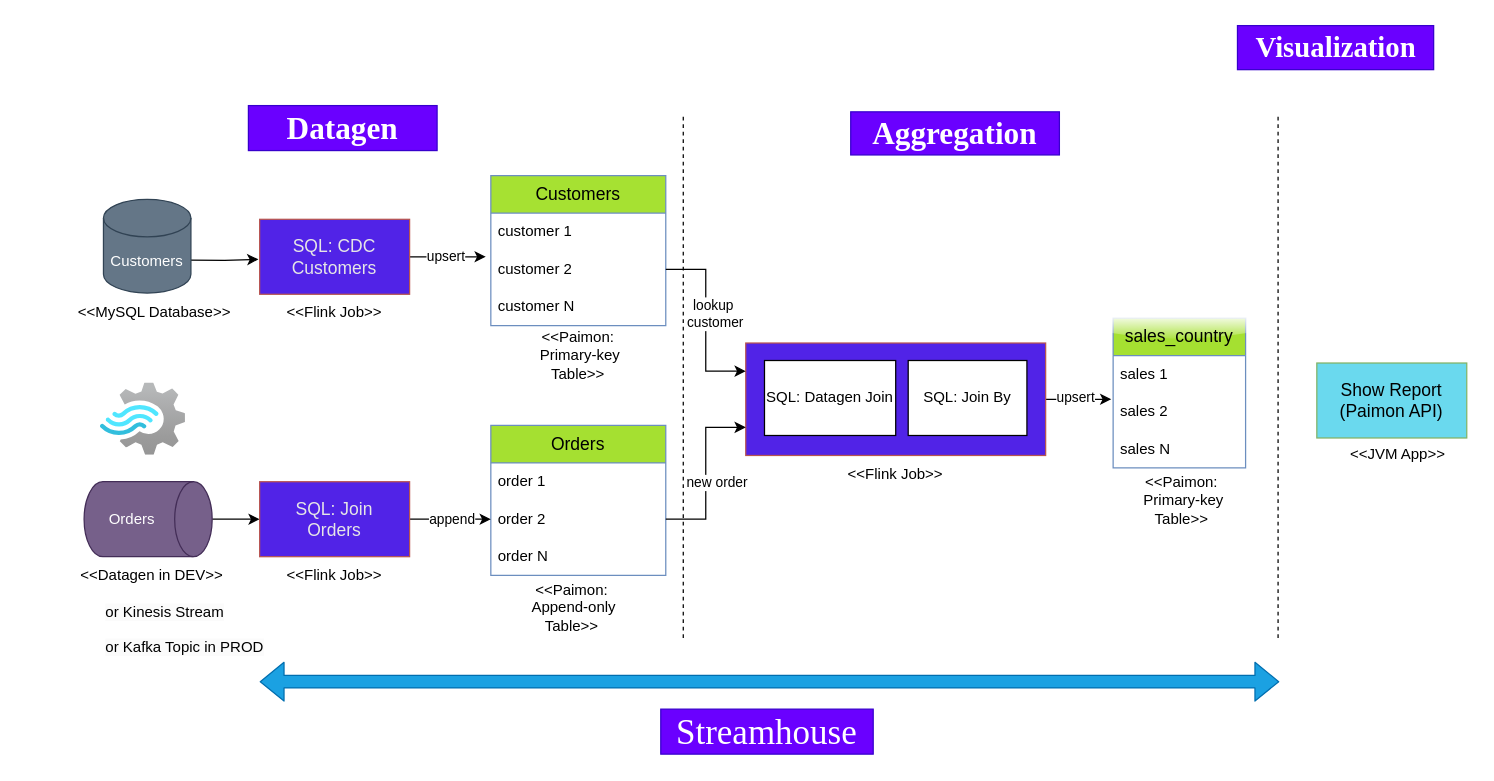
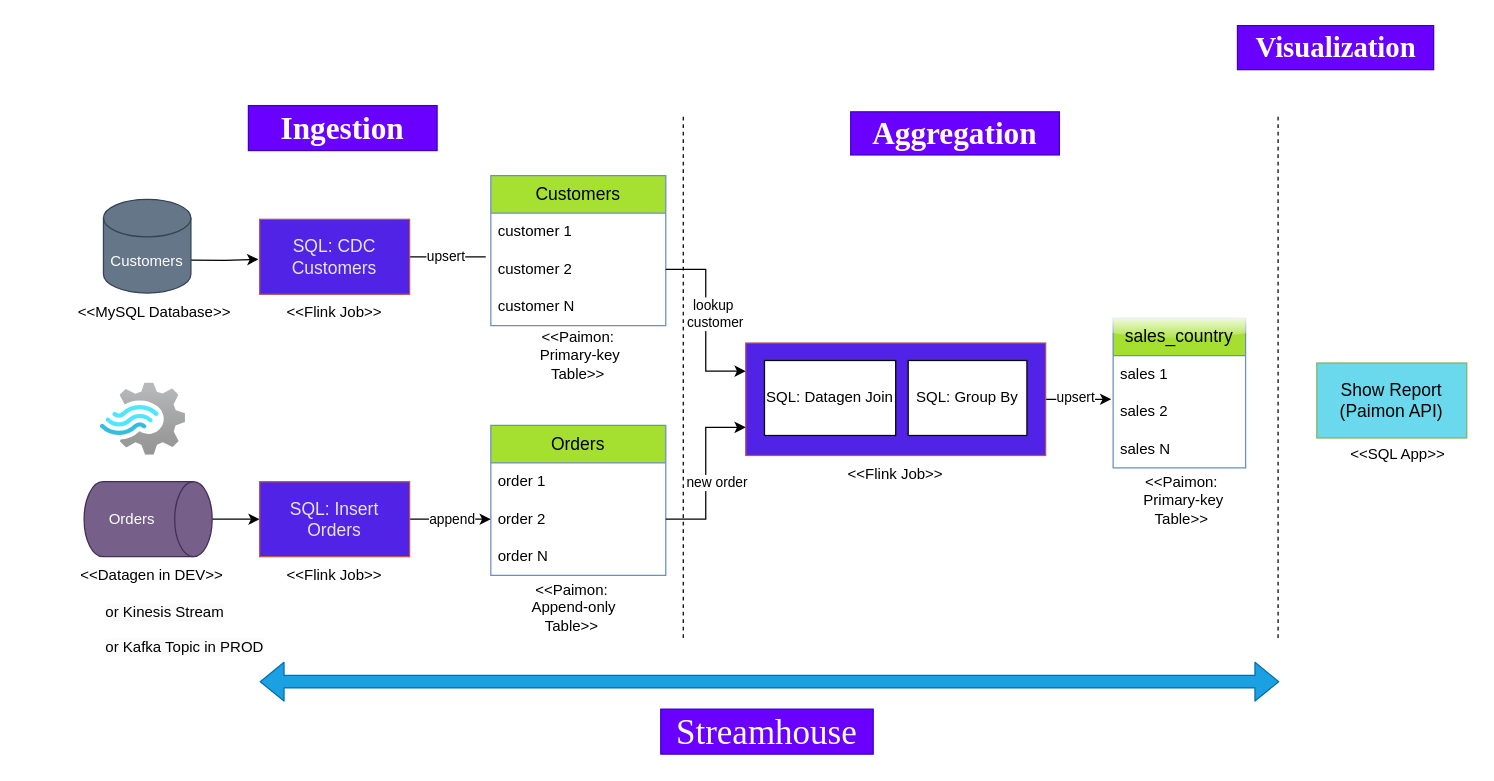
- <mxCell id="22" value="Datagen" style="text;html=1;strokeColor=#3700CC;fillColor=#6a00ff;align=center;verticalAlign=middle;whiteSpace=wrap;rounded=0;fontSize=25;fontStyle=1;fontFamily=Comic Sans MS;fontColor=#ffffff;" parent="1" vertex="1"><mxGeometry x="198" y="84" width="151" height="36" as="geometry" /></mxCell>
+ <mxCell id="22" value="Ingestion" style="text;html=1;strokeColor=#3700CC;fillColor=#6a00ff;align=center;verticalAlign=middle;whiteSpace=wrap;rounded=0;fontSize=25;fontStyle=1;fontFamily=Comic Sans MS;fontColor=#ffffff;" parent="1" vertex="1"><mxGeometry x="198" y="84" width="151" height="36" as="geometry" /></mxCell>
- <mxCell id="23" style="edgeStyle=orthogonalEdgeStyle;rounded=0;orthogonalLoop=1;jettySize=auto;html=1;entryX=-0.029;entryY=0.167;entryDx=0;entryDy=0;entryPerimeter=0;" parent="1" source="25" target="7" edge="1"><mxGeometry relative="1" as="geometry" /></mxCell>
+ <mxCell id="23" style="edgeStyle=orthogonalEdgeStyle;rounded=0;orthogonalLoop=1;jettySize=auto;html=1;entryX=-0.029;entryY=0.167;entryDx=0;entryDy=0;entryPerimeter=0;endArrow=none;" parent="1" source="25" target="7" edge="1"><mxGeometry relative="1" as="geometry" /></mxCell>
- <mxCell id="19" value="SQL: Join By" style="rounded=0;whiteSpace=wrap;html=1;" parent="1" vertex="1"><mxGeometry x="726" y="288" width="95" height="60" as="geometry" /></mxCell>
+ <mxCell id="19" value="SQL: Group By" style="rounded=0;whiteSpace=wrap;html=1;" parent="1" vertex="1"><mxGeometry x="726" y="288" width="95" height="60" as="geometry" /></mxCell>
- <mxCell id="44" value="&amp;lt;&amp;lt;JVM App&amp;gt;&amp;gt;" style="text;html=1;strokeColor=none;fillColor=none;align=center;verticalAlign=middle;whiteSpace=wrap;rounded=0;" parent="1" vertex="1"><mxGeometry x="1063" y="348" width="110" height="30" as="geometry" /></mxCell>
+ <mxCell id="44" value="&amp;lt;&amp;lt;SQL App&amp;gt;&amp;gt;" style="text;html=1;strokeColor=none;fillColor=none;align=center;verticalAlign=middle;whiteSpace=wrap;rounded=0;" parent="1" vertex="1"><mxGeometry x="1063" y="348" width="110" height="30" as="geometry" /></mxCell>
- <mxCell id="28" value="SQL: Join &lt;br&gt;Orders" style="rounded=0;whiteSpace=wrap;html=1;fillColor=#5123E7;strokeColor=#b85450;glass=0;fontColor=#E6E6E6;fontSize=14;" parent="1" vertex="1"><mxGeometry x="207" y="385" width="120" height="60" as="geometry" /></mxCell>
+ <mxCell id="28" value="SQL: Insert &lt;br&gt;Orders" style="rounded=0;whiteSpace=wrap;html=1;fillColor=#5123E7;strokeColor=#b85450;glass=0;fontColor=#E6E6E6;fontSize=14;" parent="1" vertex="1"><mxGeometry x="207" y="385" width="120" height="60" as="geometry" /></mxCell>
